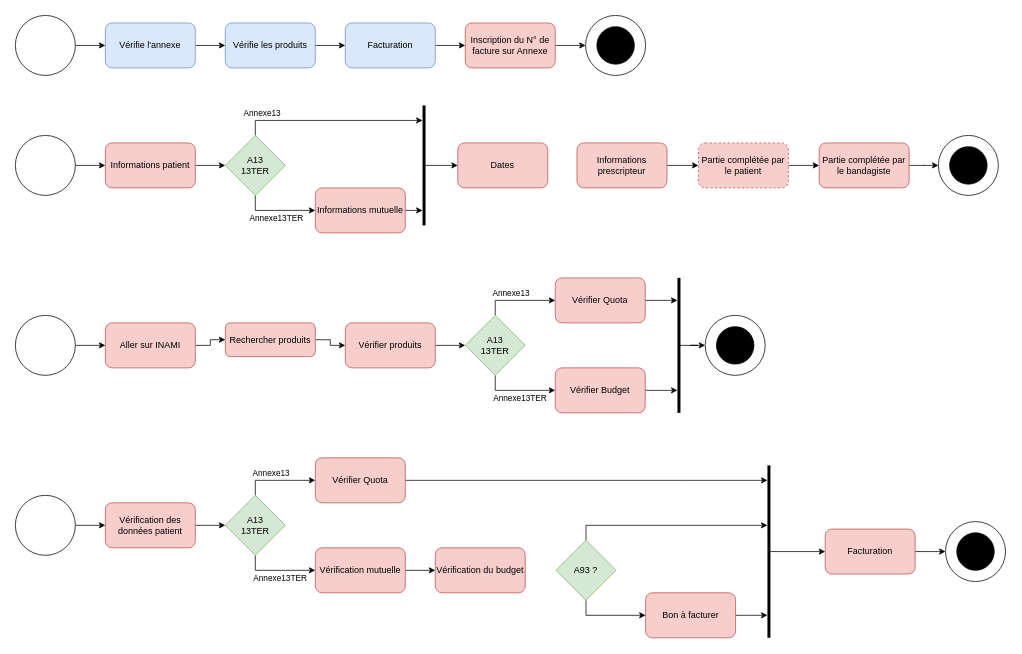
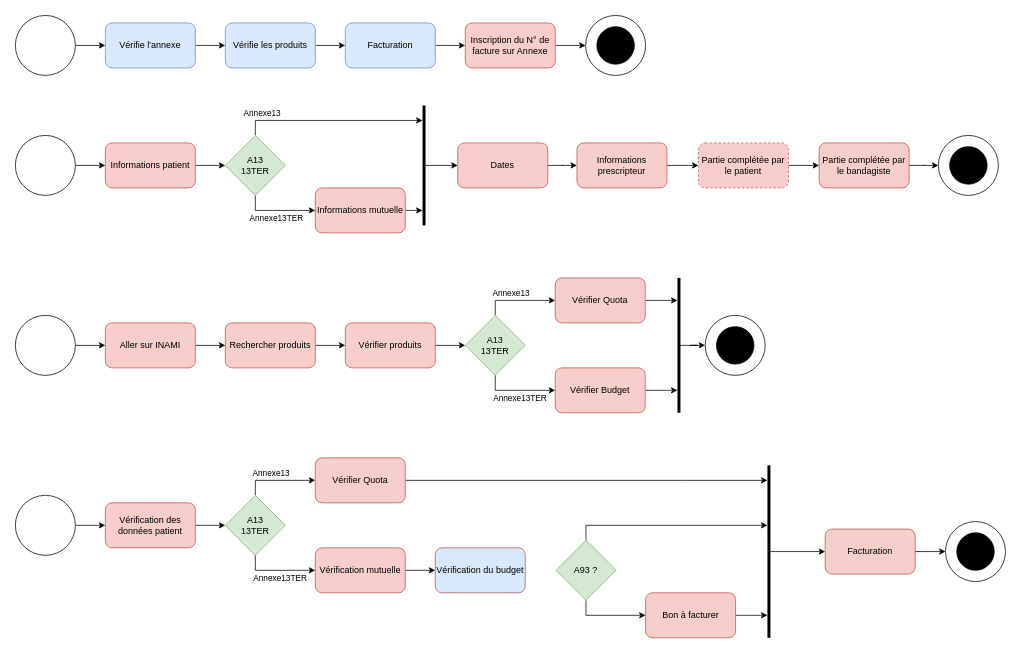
+ <mxCell id="41" style="edgeStyle=orthogonalEdgeStyle;rounded=0;orthogonalLoop=1;jettySize=auto;html=1;entryX=0;entryY=0.5;entryDx=0;entryDy=0;" edge="1" parent="1" source="42" target="44"><mxGeometry relative="1" as="geometry" /></mxCell>
- <mxCell id="30" value="Rechercher produits" style="rounded=1;whiteSpace=wrap;html=1;fillColor=#f8cecc;strokeColor=#b85450;" vertex="1" parent="1"><mxGeometry x="300" y="430" width="120" height="45" as="geometry" /></mxCell>
+ <mxCell id="30" value="Rechercher produits" style="rounded=1;whiteSpace=wrap;html=1;fillColor=#f8cecc;strokeColor=#b85450;" vertex="1" parent="1"><mxGeometry x="300" y="430" width="120" height="60" as="geometry" /></mxCell>
- <mxCell id="20" value="Vérification du budget" style="rounded=1;whiteSpace=wrap;html=1;fillColor=#f8cecc;strokeColor=#b85450;" vertex="1" parent="1"><mxGeometry x="580" y="730" width="120" height="60" as="geometry" /></mxCell>
+ <mxCell id="20" value="Vérification du budget" style="rounded=1;whiteSpace=wrap;html=1;fillColor=#dae8fc;strokeColor=#b85450;" vertex="1" parent="1"><mxGeometry x="580" y="730" width="120" height="60" as="geometry" /></mxCell>
